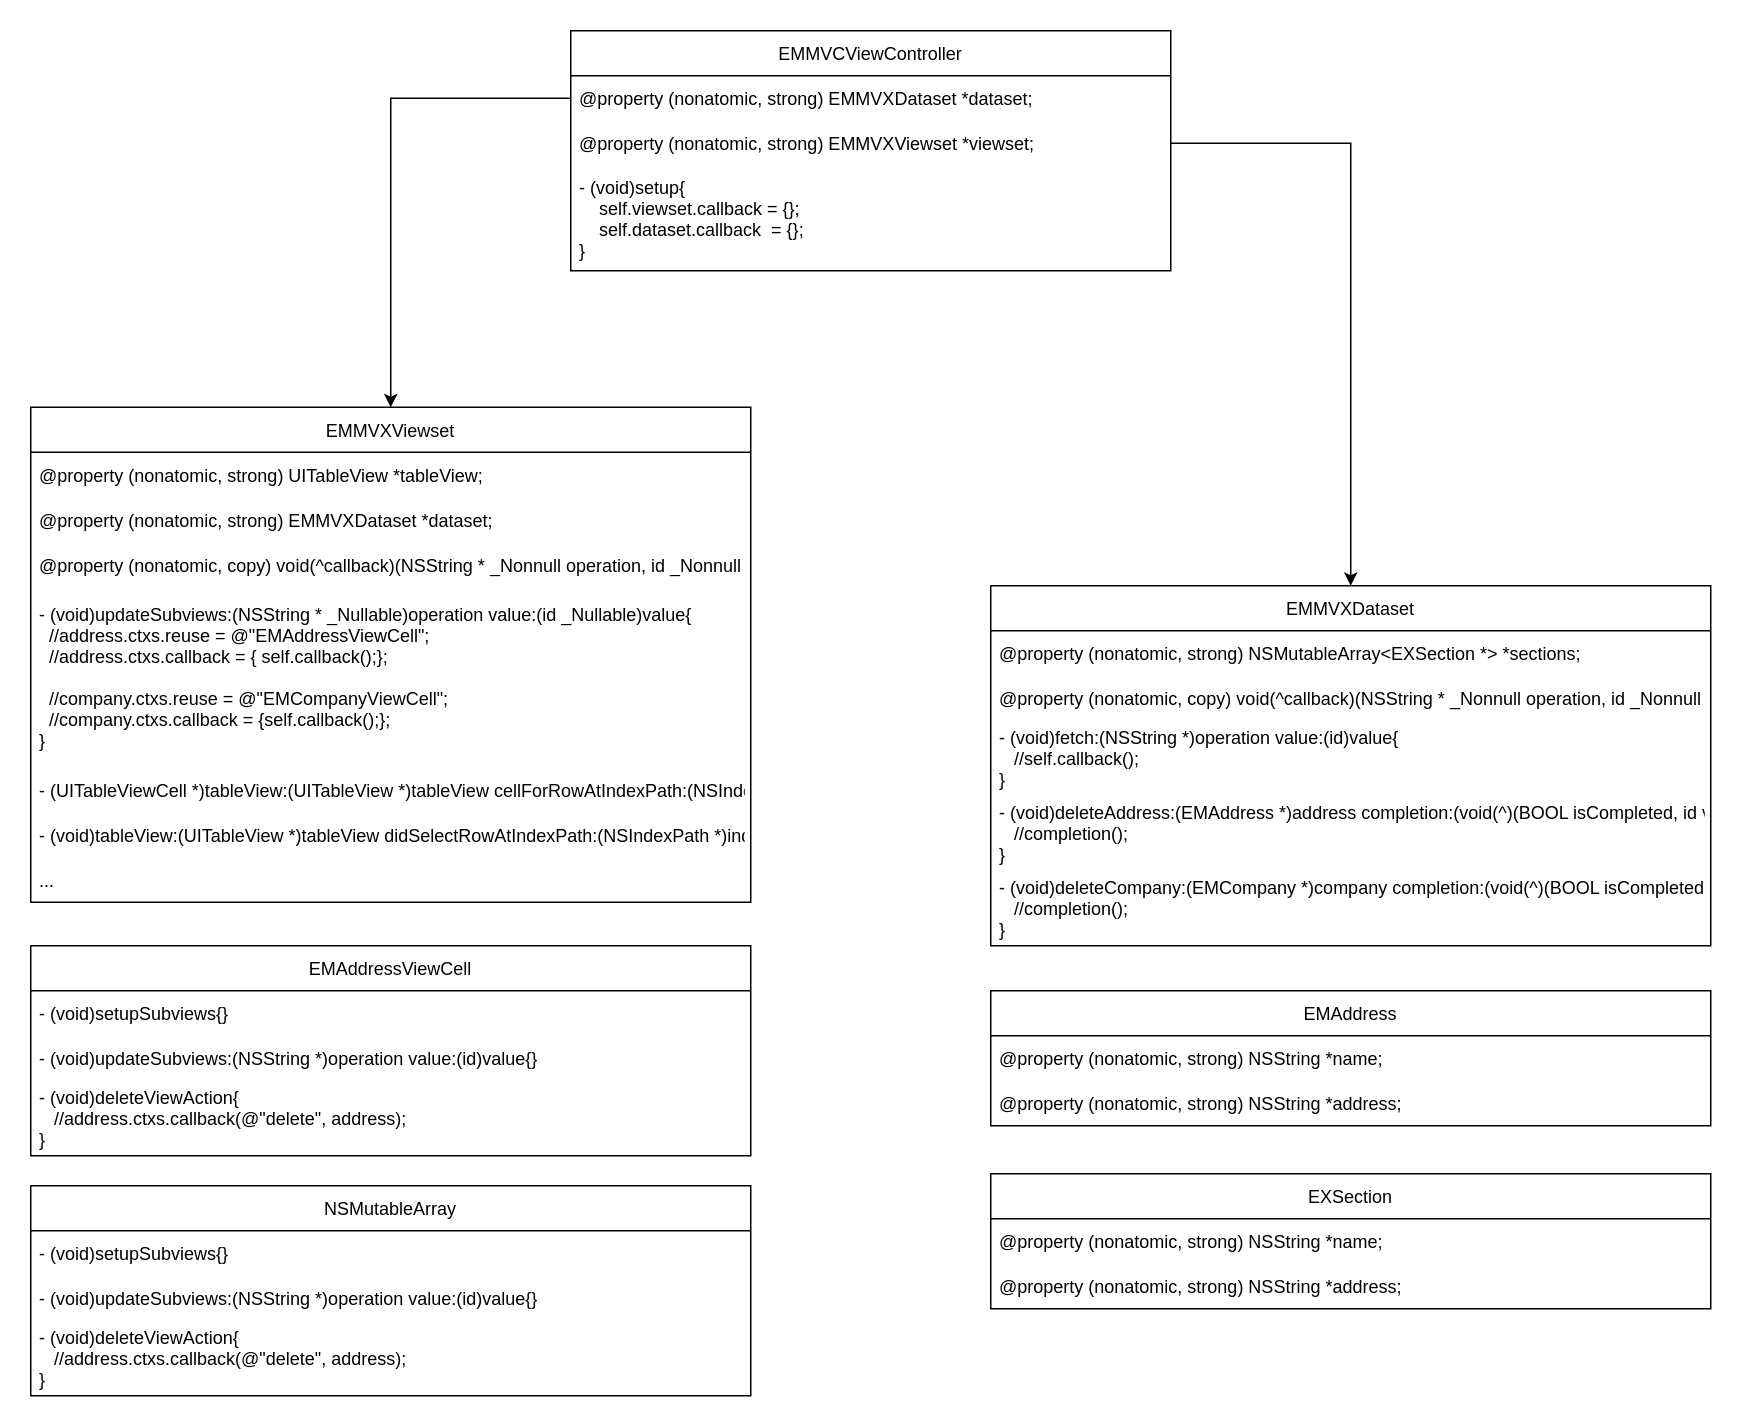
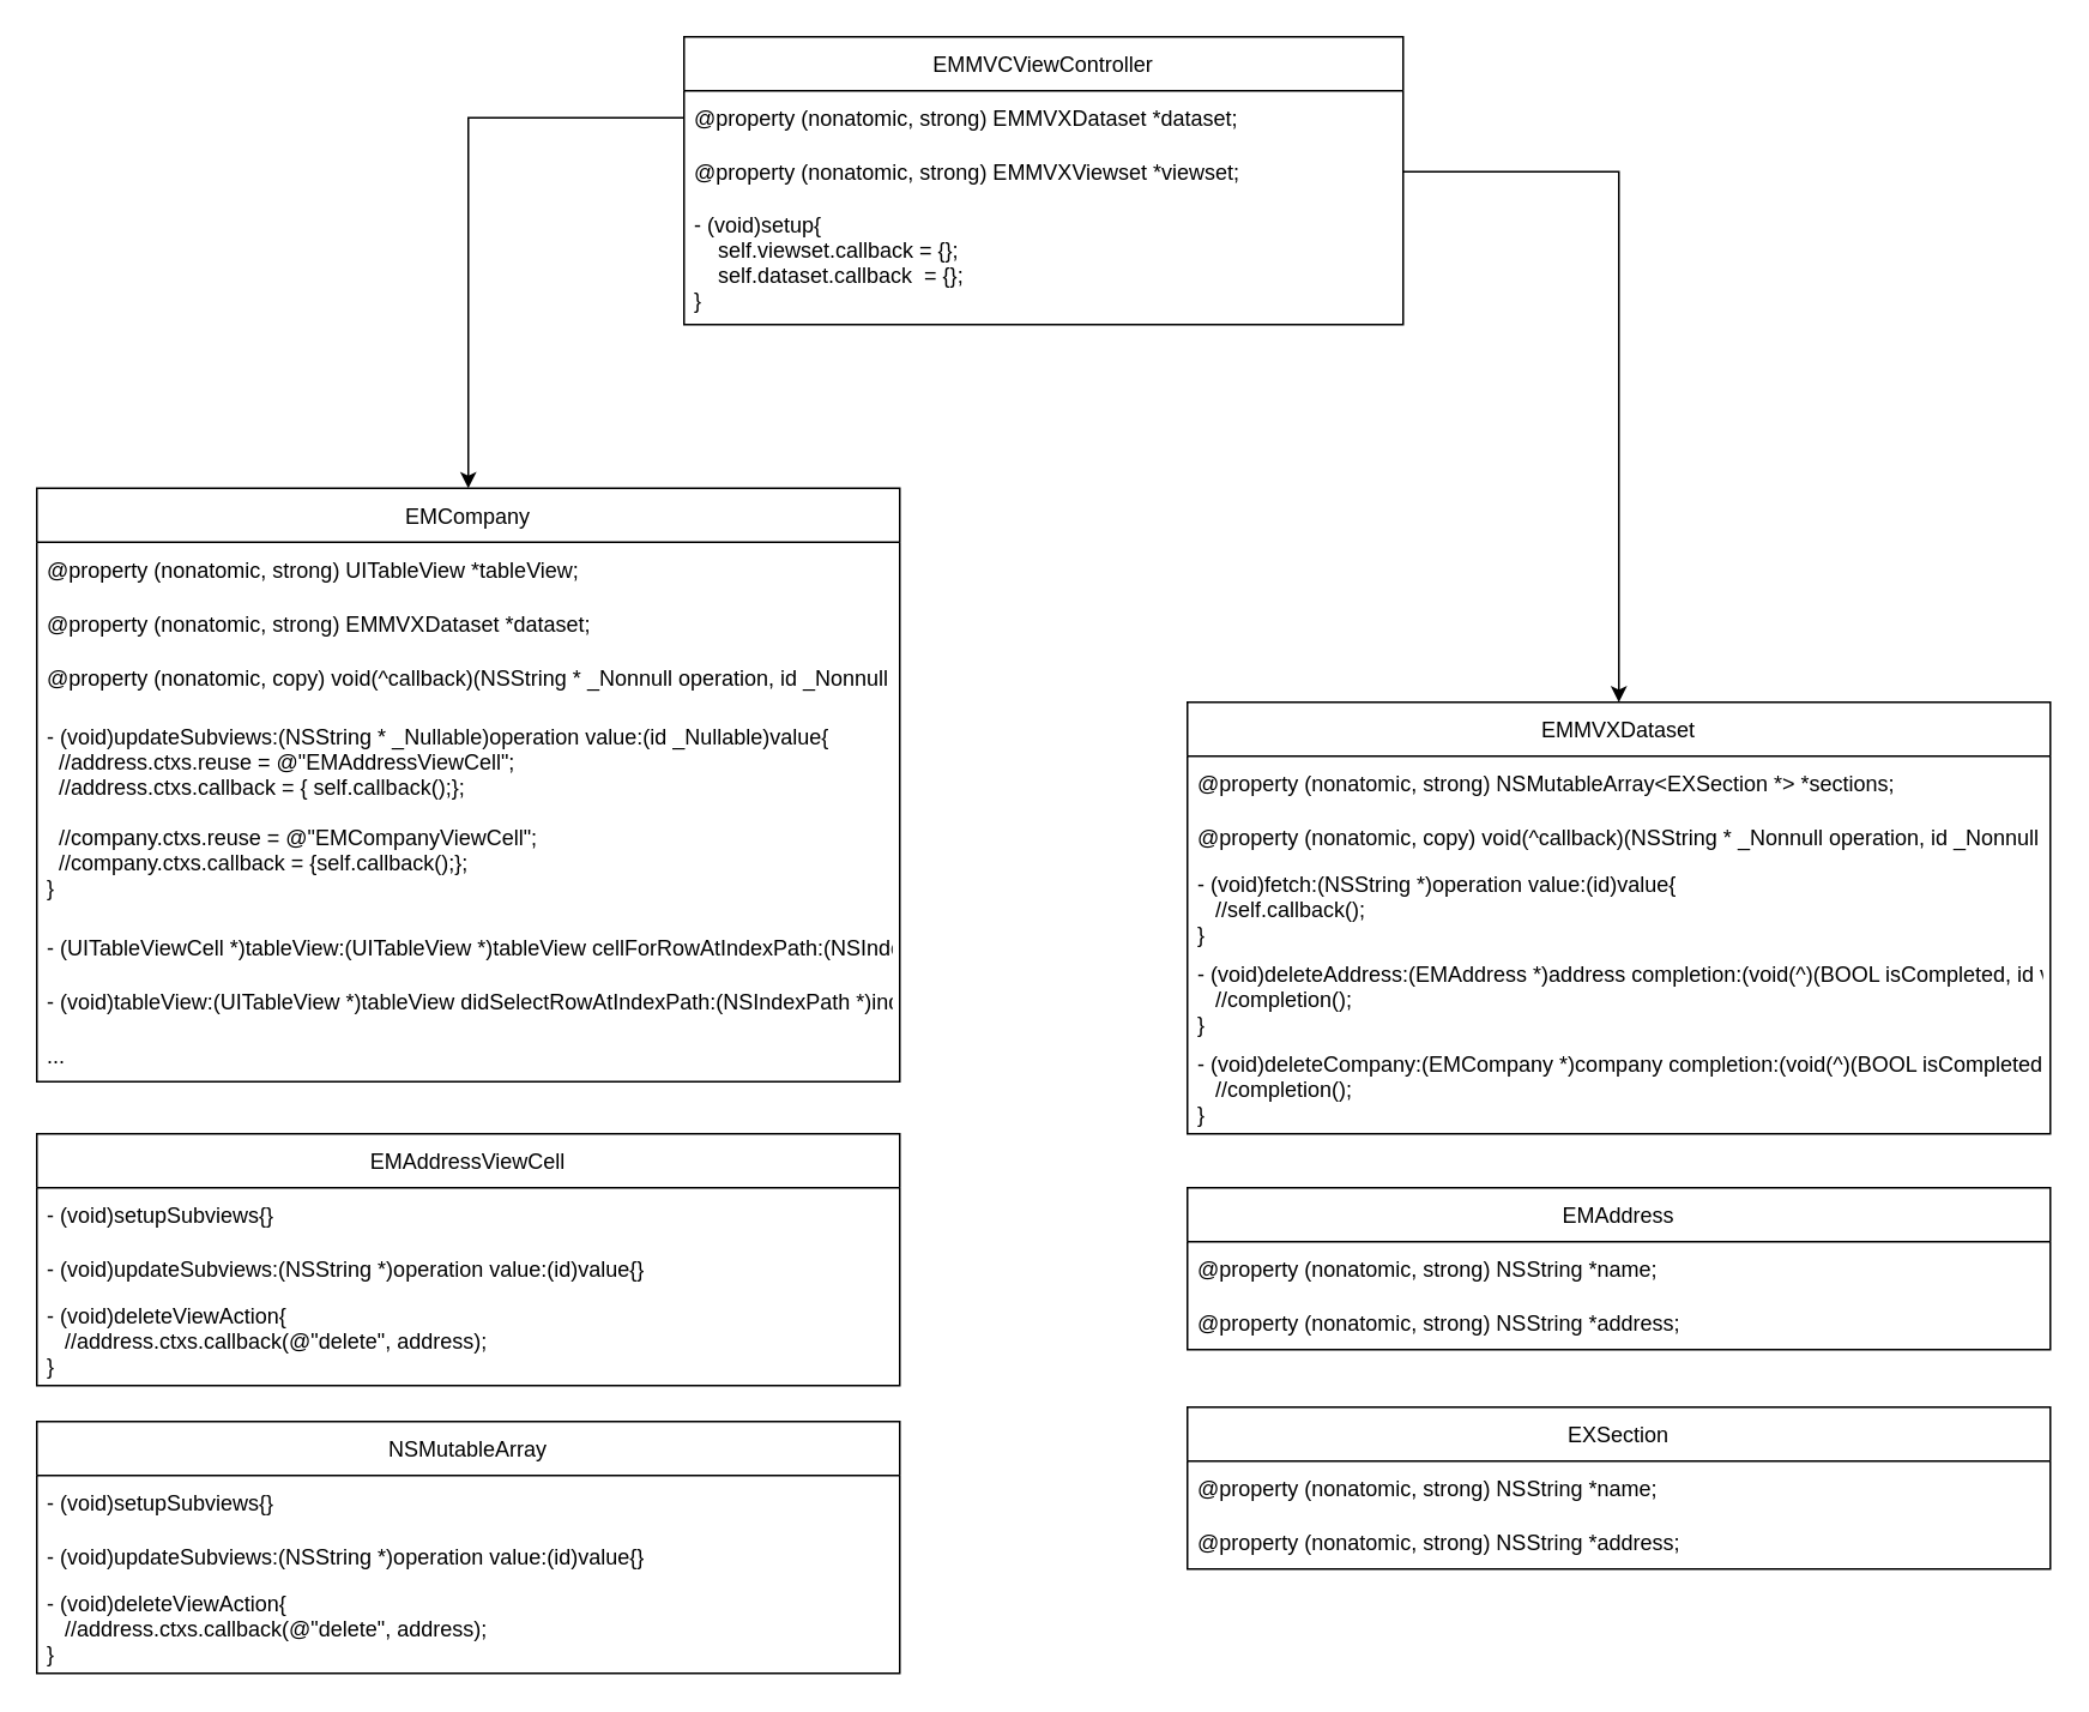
- <mxCell id="6" value="EMMVXViewset" style="swimlane;fontStyle=0;childLayout=stackLayout;horizontal=1;startSize=30;horizontalStack=0;resizeParent=1;resizeParentMax=0;resizeLast=0;collapsible=1;marginBottom=0;" parent="1" vertex="1"><mxGeometry x="20" y="271" width="480" height="330" as="geometry" /></mxCell>
+ <mxCell id="6" value="EMCompany" style="swimlane;fontStyle=0;childLayout=stackLayout;horizontal=1;startSize=30;horizontalStack=0;resizeParent=1;resizeParentMax=0;resizeLast=0;collapsible=1;marginBottom=0;" parent="1" vertex="1"><mxGeometry x="20" y="271" width="480" height="330" as="geometry" /></mxCell>
